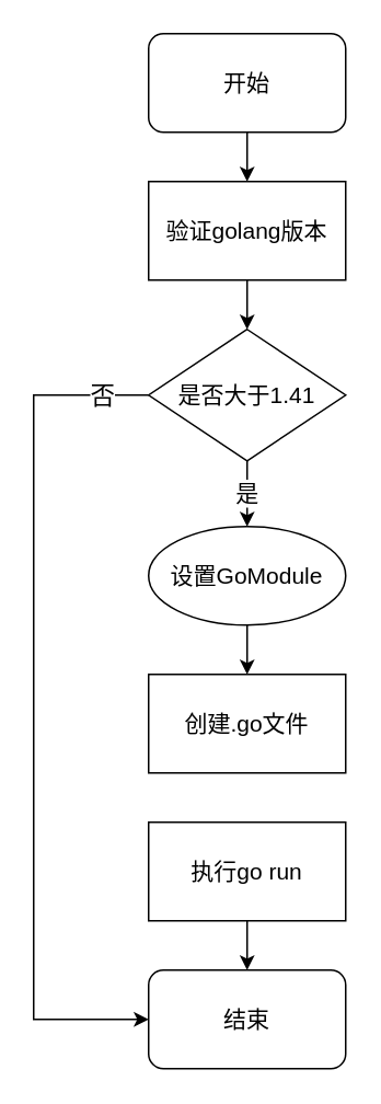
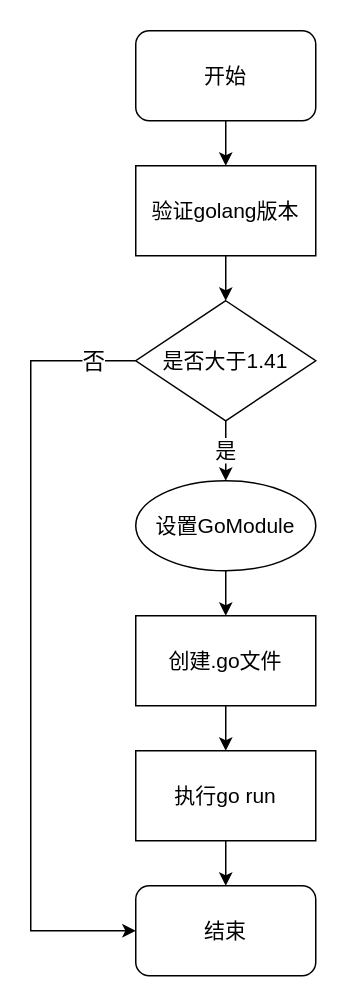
+ <mxCell id="12" style="edgeStyle=orthogonalEdgeStyle;rounded=0;orthogonalLoop=1;jettySize=auto;html=1;entryX=0.5;entryY=0;entryDx=0;entryDy=0;" parent="1" source="13" target="15" edge="1"><mxGeometry relative="1" as="geometry" /></mxCell>
